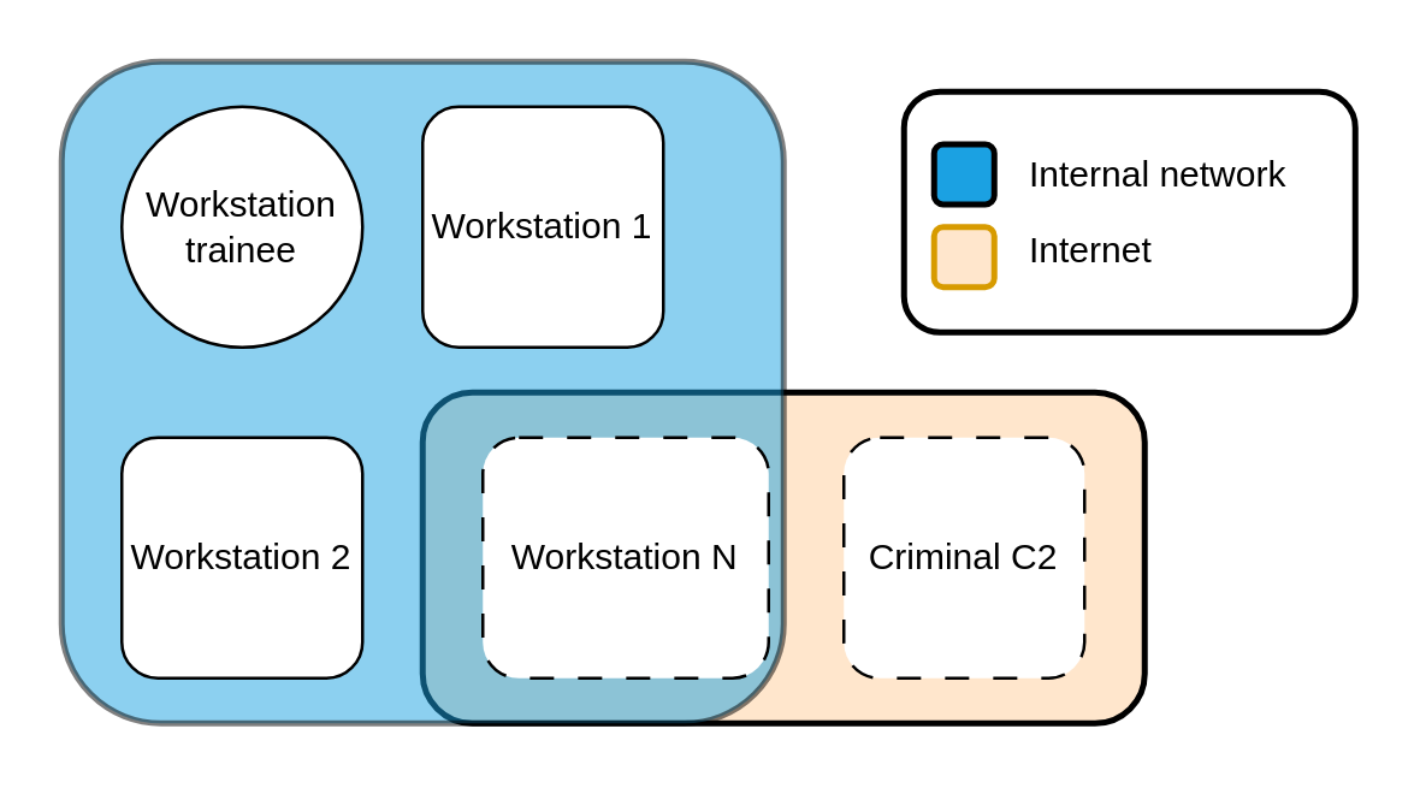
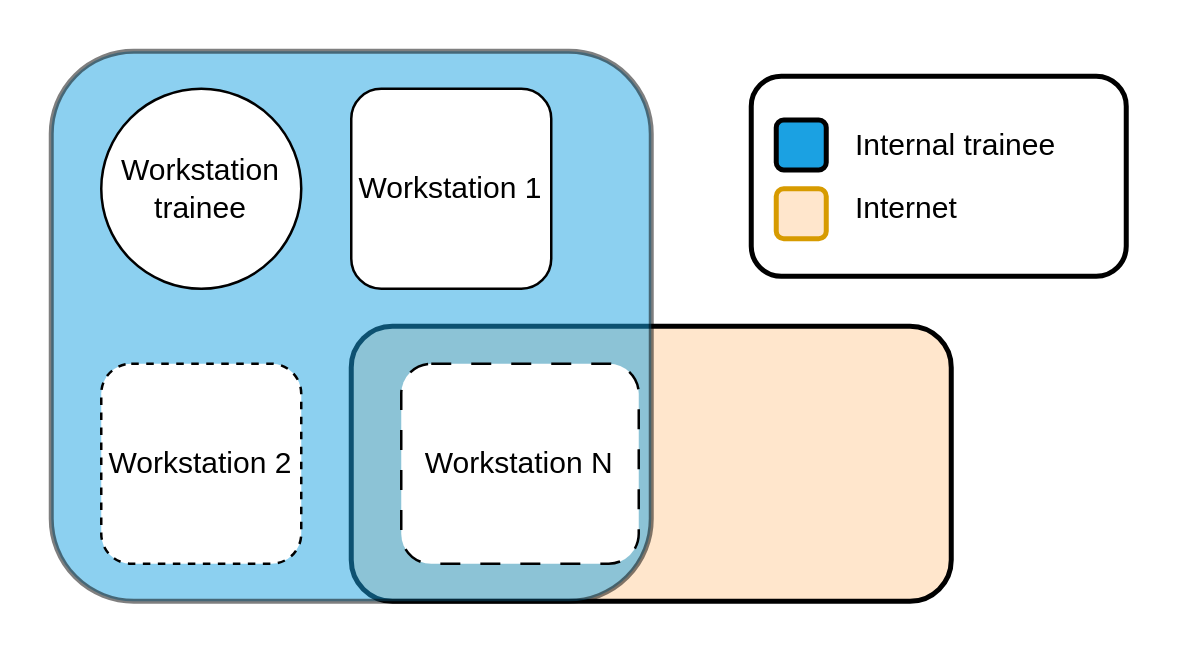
- <mxCell id="12" value="Internal network" style="text;html=1;align=left;verticalAlign=middle;whiteSpace=wrap;rounded=0;" parent="1" vertex="1"><mxGeometry x="340" y="42.5" width="100" height="30" as="geometry" /></mxCell>
+ <mxCell id="12" value="Internal trainee" style="text;html=1;align=left;verticalAlign=middle;whiteSpace=wrap;rounded=0;" parent="1" vertex="1"><mxGeometry x="340" y="42.5" width="100" height="30" as="geometry" /></mxCell>
- <mxCell id="6" value="&lt;div&gt;Workstation 2&lt;/div&gt;" style="rounded=1;whiteSpace=wrap;html=1;" parent="1" vertex="1"><mxGeometry x="40" y="145" width="80" height="80" as="geometry" /></mxCell>
+ <mxCell id="6" value="&lt;div&gt;Workstation 2&lt;/div&gt;" style="rounded=1;whiteSpace=wrap;html=1;dashed=1;" parent="1" vertex="1"><mxGeometry x="40" y="145" width="80" height="80" as="geometry" /></mxCell>
- <mxCell id="7" value="Criminal C2" style="rounded=1;whiteSpace=wrap;html=1;dashed=1;dashPattern=8 8;" parent="1" vertex="1"><mxGeometry x="280" y="145" width="80" height="80" as="geometry" /></mxCell>
